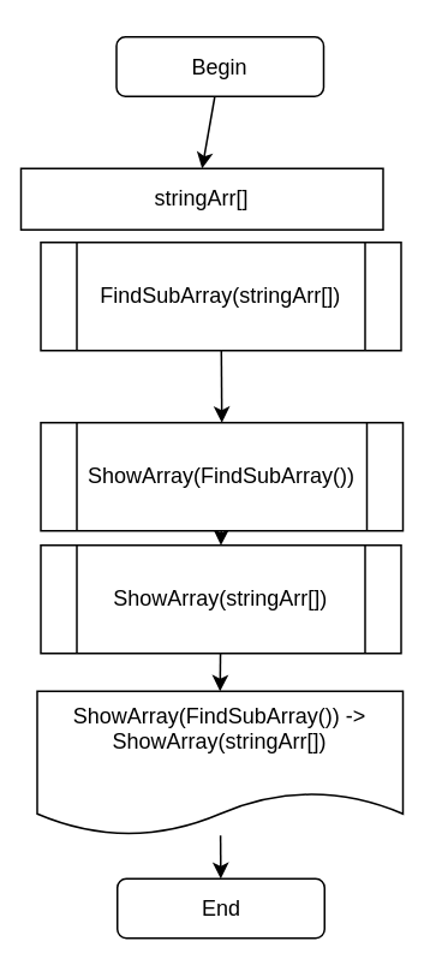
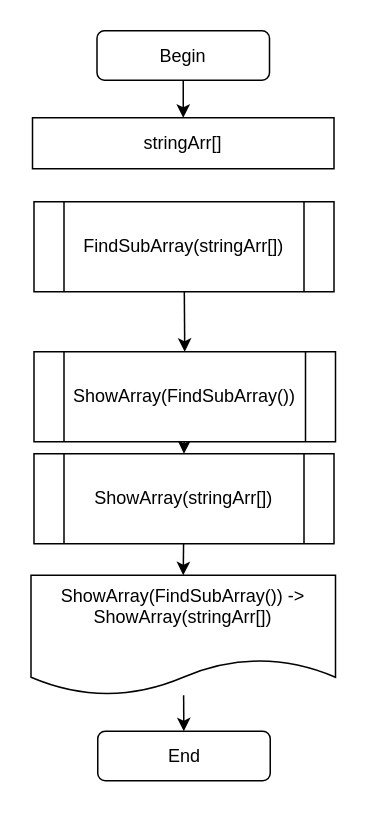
- <mxCell id="4" value="stringArr[]" style="rounded=0;whiteSpace=wrap;html=1;" parent="1" vertex="1"><mxGeometry x="11" y="93" width="201" height="34" as="geometry" /></mxCell>
+ <mxCell id="4" value="stringArr[]" style="rounded=0;whiteSpace=wrap;html=1;" parent="1" vertex="1"><mxGeometry x="21" y="78" width="201" height="34" as="geometry" /></mxCell>
